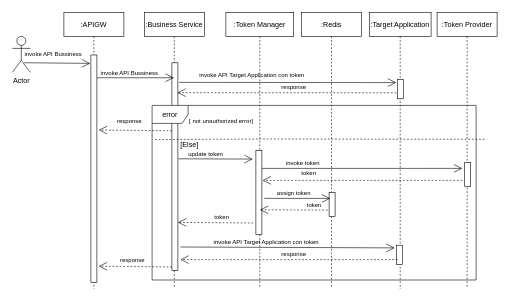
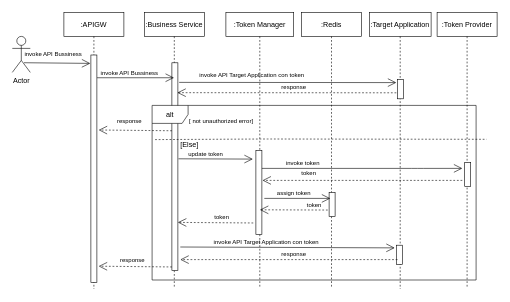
- <mxCell id="47" value="error" style="shape=umlFrame;whiteSpace=wrap;html=1;" parent="1" vertex="1"><mxGeometry x="253" y="175" width="540" height="291" as="geometry" /></mxCell>
+ <mxCell id="47" value="alt" style="shape=umlFrame;whiteSpace=wrap;html=1;" parent="1" vertex="1"><mxGeometry x="253" y="175" width="540" height="291" as="geometry" /></mxCell>
